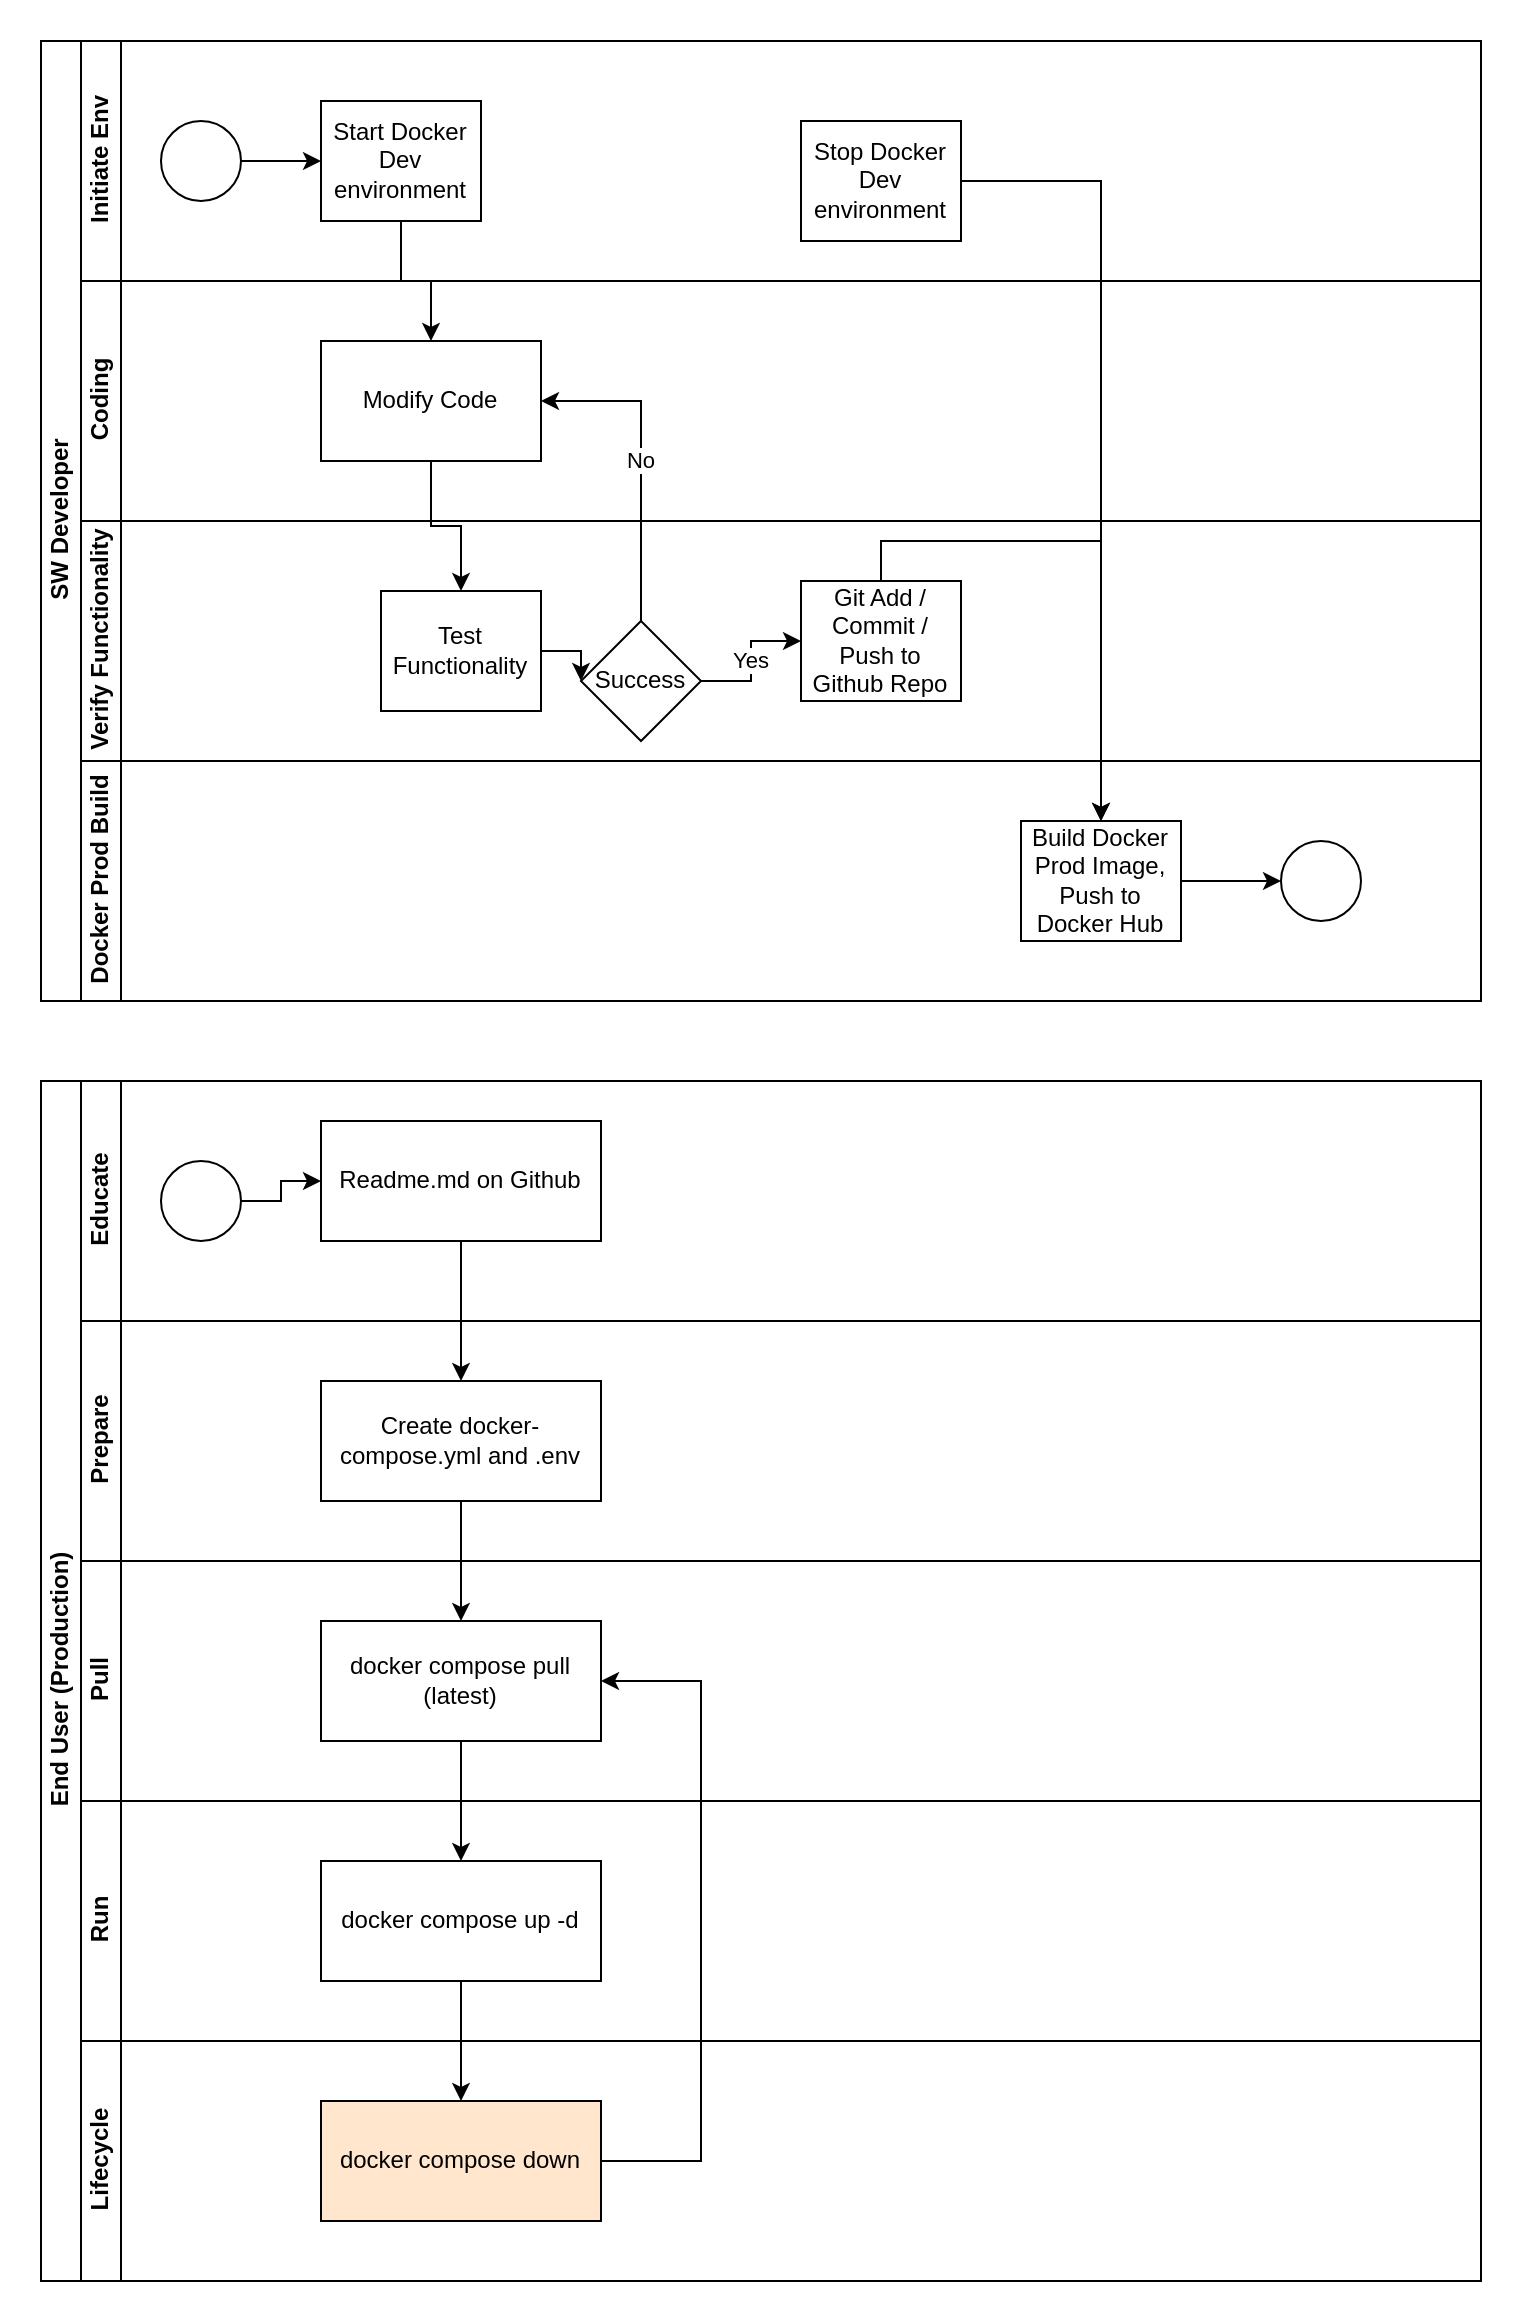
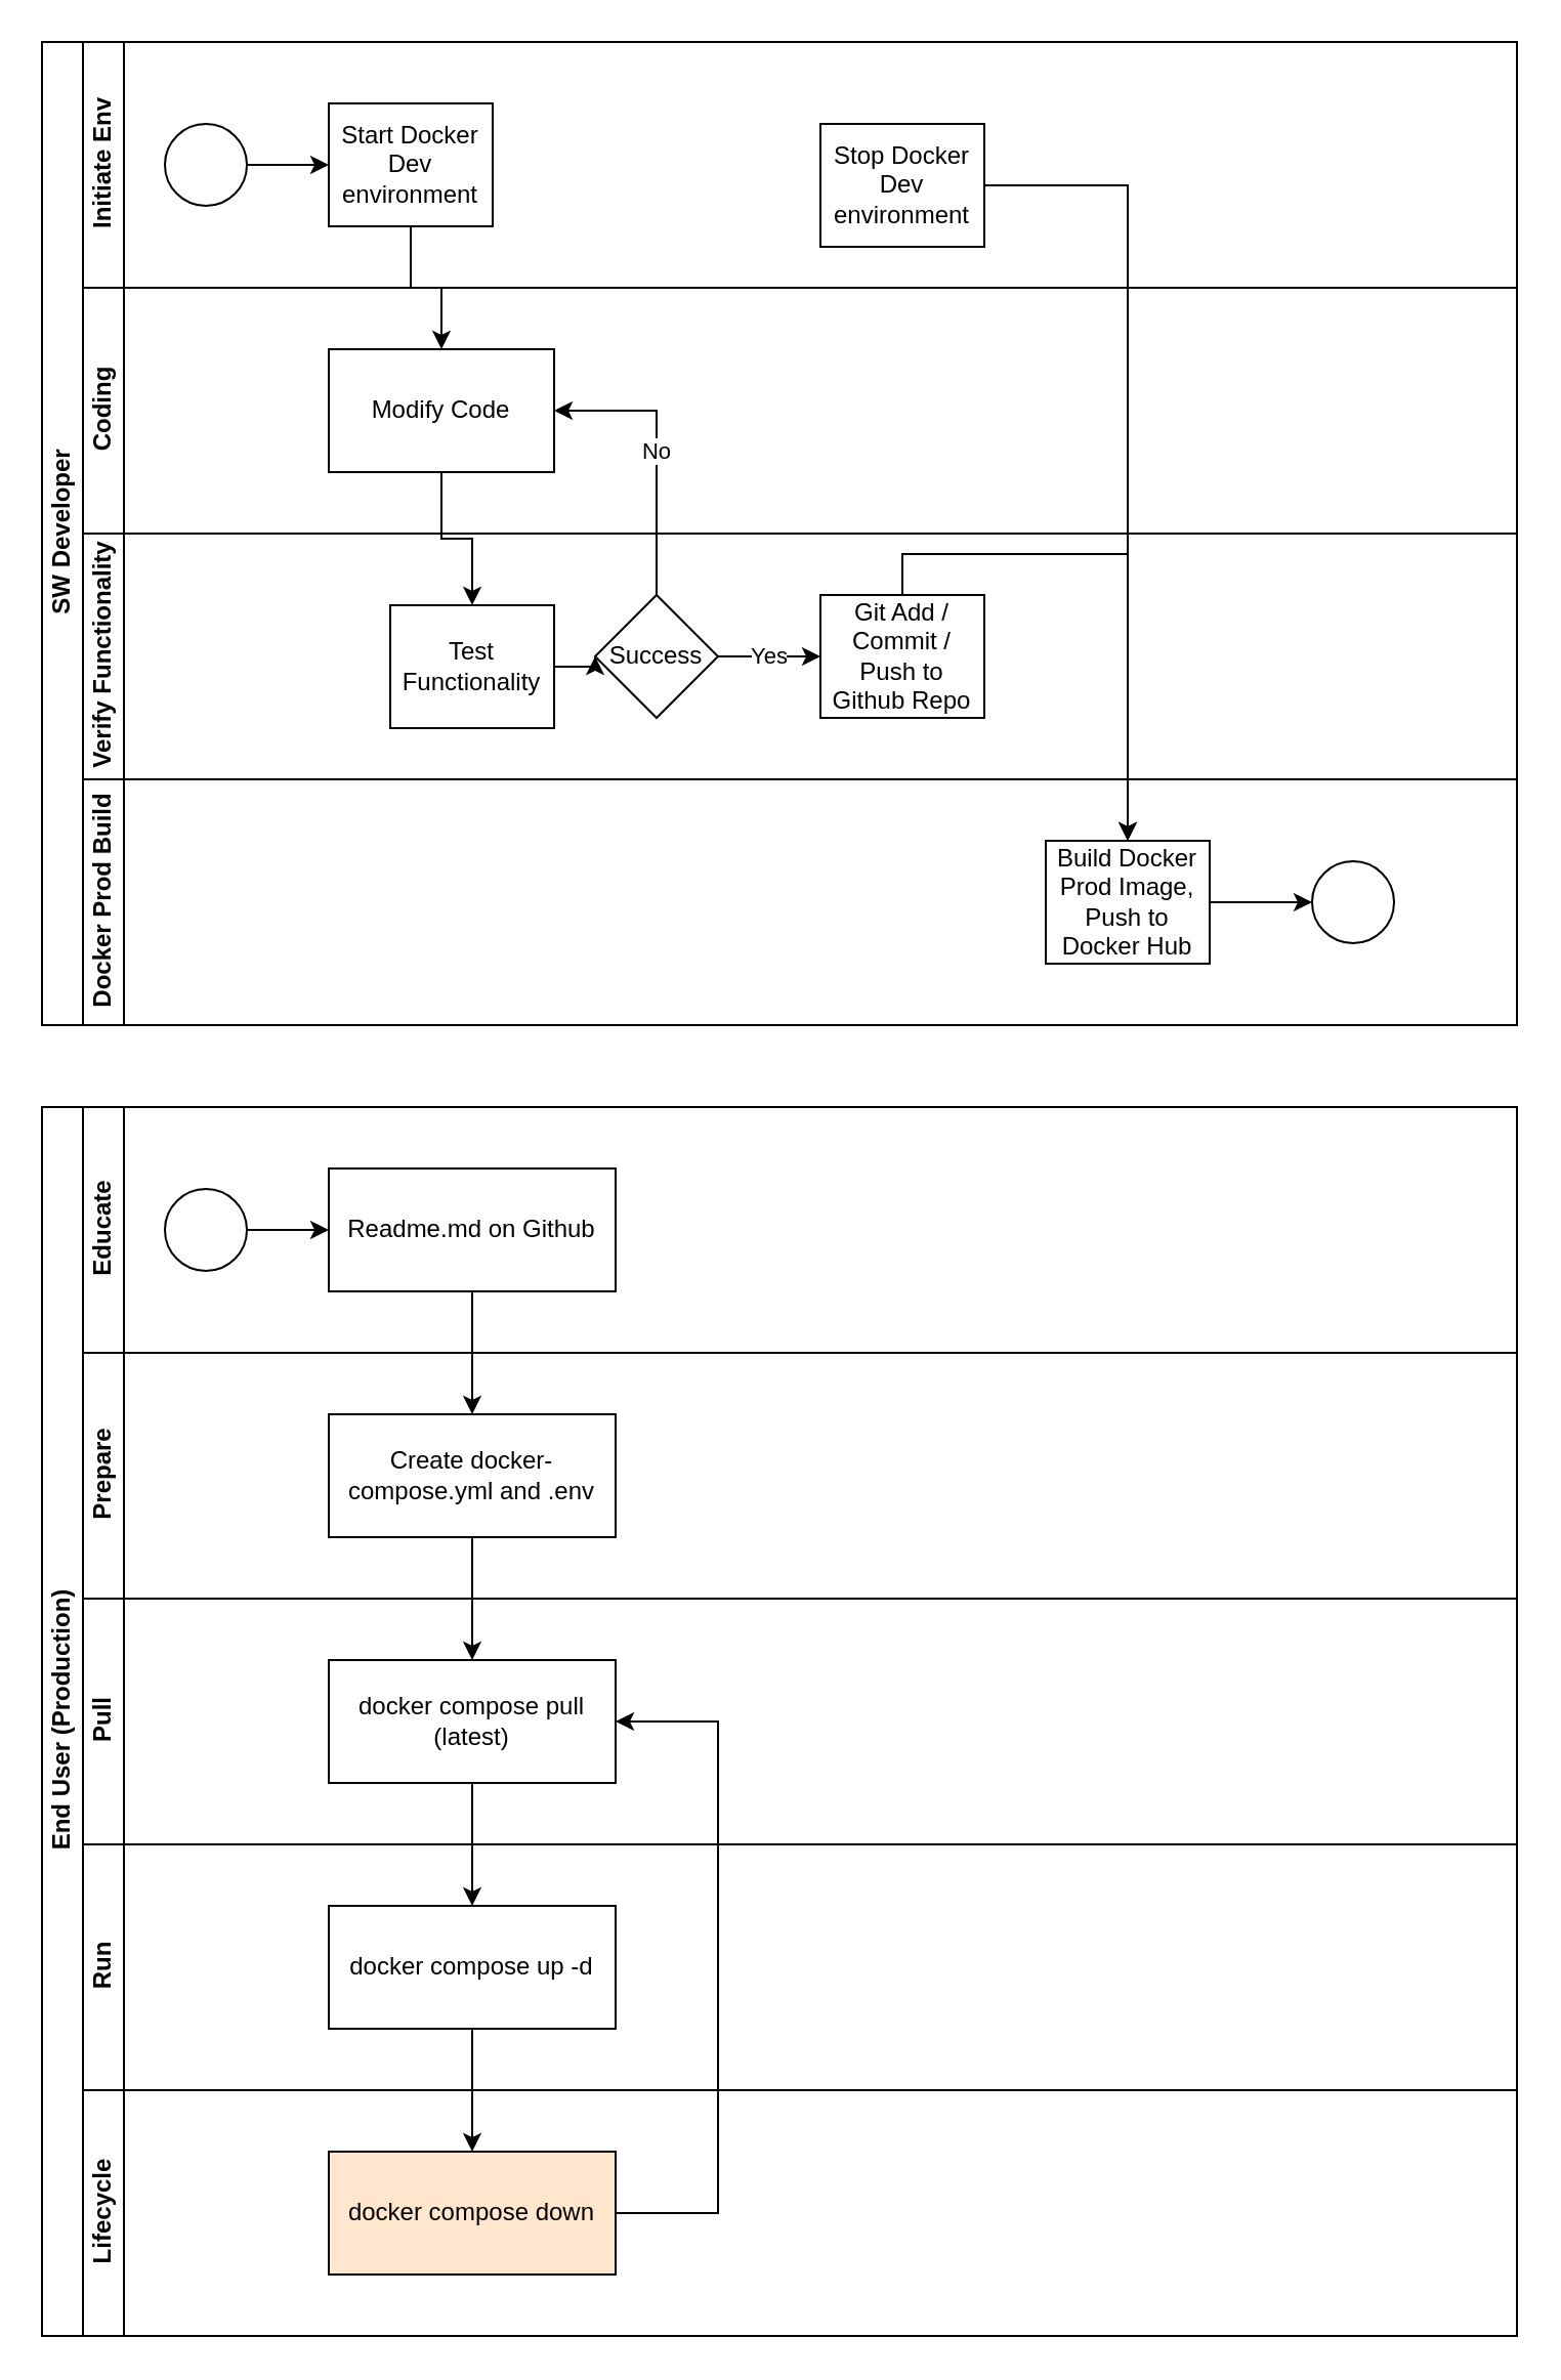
- <mxCell id="14" value="Success" style="rhombus;whiteSpace=wrap;html=1;fontFamily=Helvetica;fontSize=12;fontColor=#000000;align=center;" parent="10" vertex="1"><mxGeometry x="250" y="50" width="60" height="60" as="geometry" /></mxCell>
+ <mxCell id="14" value="Success" style="rhombus;whiteSpace=wrap;html=1;fontFamily=Helvetica;fontSize=12;fontColor=#000000;align=center;" parent="10" vertex="1"><mxGeometry x="250" y="30" width="60" height="60" as="geometry" /></mxCell>
- <mxCell id="29" value="Readme.md on Github" style="rounded=0;whiteSpace=wrap;html=1;fontFamily=Helvetica;fontSize=12;fontColor=#000000;align=center;" parent="26" vertex="1"><mxGeometry x="120" y="20" width="140" height="60" as="geometry" /></mxCell>
+ <mxCell id="29" value="Readme.md on Github" style="rounded=0;whiteSpace=wrap;html=1;fontFamily=Helvetica;fontSize=12;fontColor=#000000;align=center;" parent="26" vertex="1"><mxGeometry x="120" y="30" width="140" height="60" as="geometry" /></mxCell>
